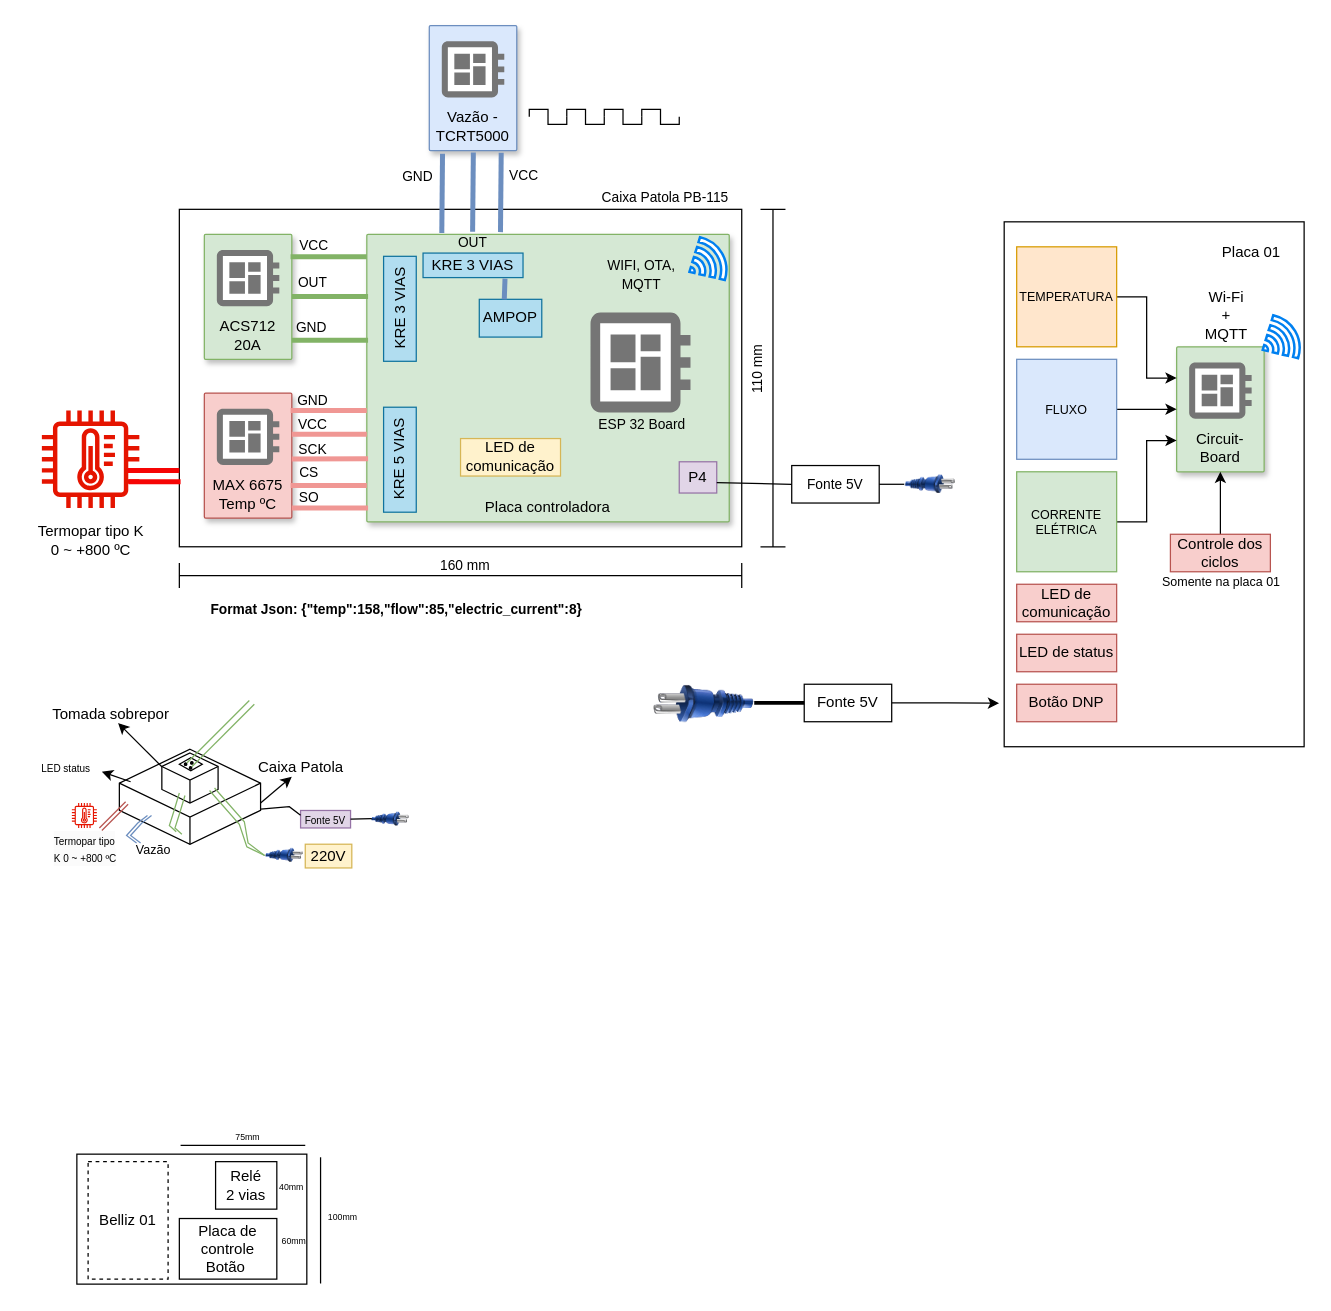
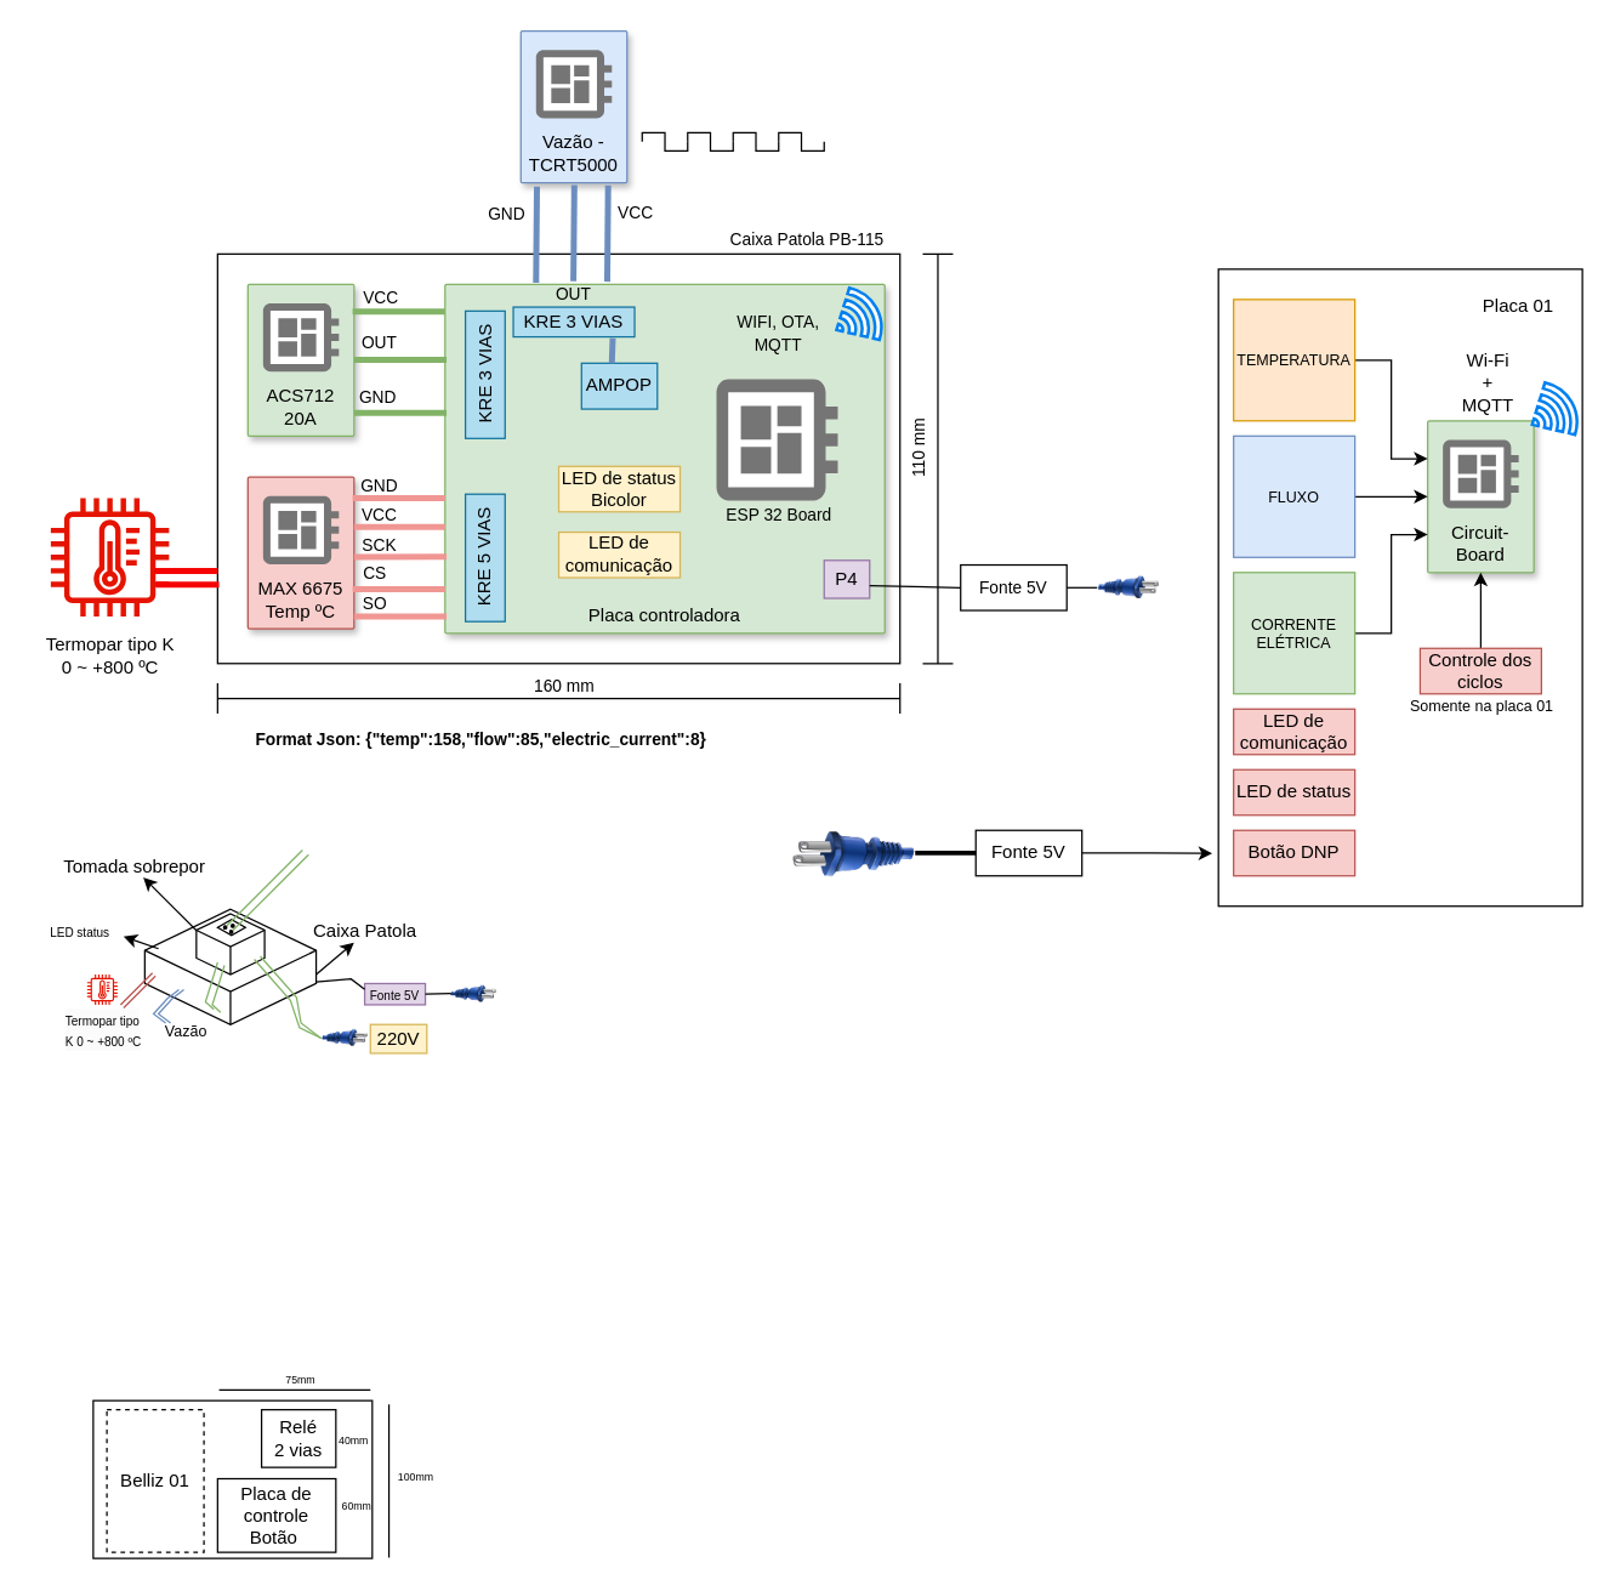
+ <mxCell id="41" value="LED de status Bicolor" style="rounded=0;whiteSpace=wrap;html=1;fillColor=#fff2cc;strokeColor=#d6b656;" parent="30" vertex="1"><mxGeometry x="75" y="120" width="80" height="30" as="geometry" /></mxCell>
